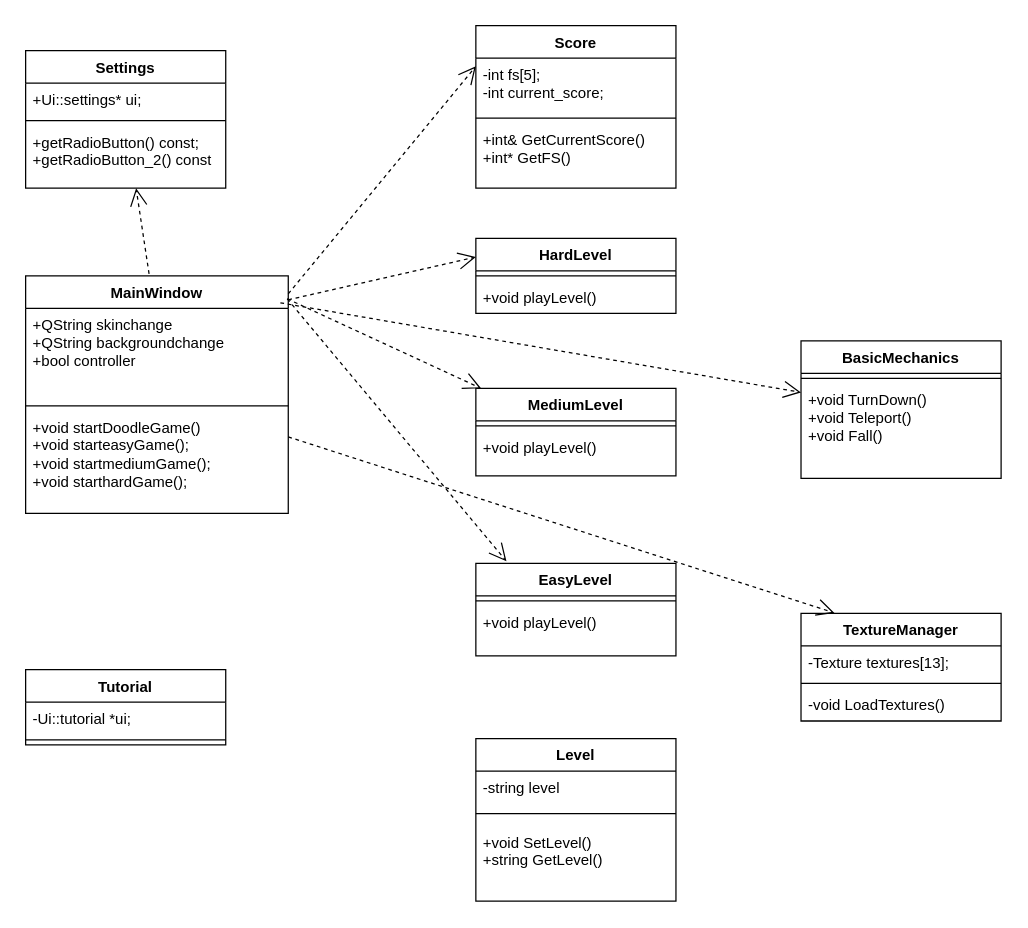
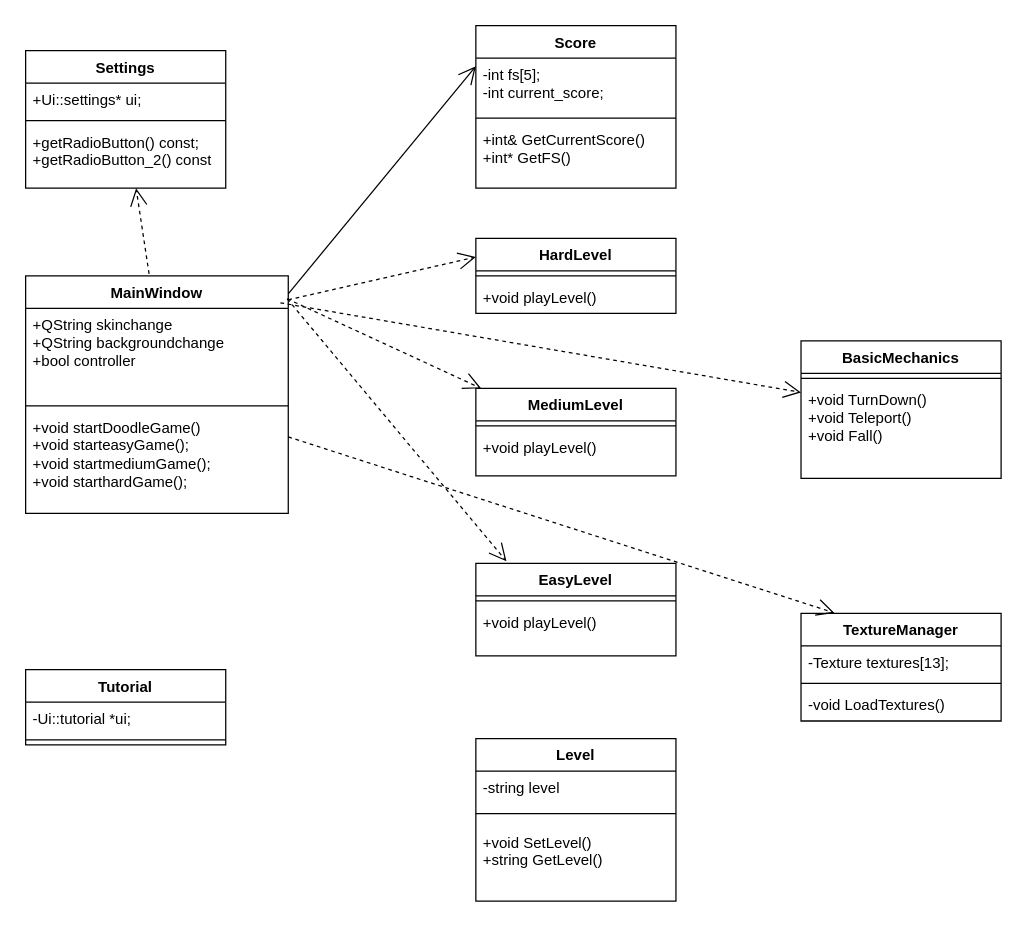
- <mxCell id="31" value="" style="endArrow=open;endSize=12;dashed=1;html=1;rounded=0;exitX=1;exitY=0.076;exitDx=0;exitDy=0;exitPerimeter=0;entryX=0;entryY=0.25;entryDx=0;entryDy=0;" edge="1" parent="1" source="5" target="13"><mxGeometry width="160" relative="1" as="geometry"><mxPoint x="350" y="340" as="sourcePoint" /><mxPoint x="510" y="340" as="targetPoint" /></mxGeometry></mxCell>
+ <mxCell id="31" value="" style="endArrow=open;endSize=12;dashed=0;html=1;rounded=0;exitX=1;exitY=0.076;exitDx=0;exitDy=0;exitPerimeter=0;entryX=0;entryY=0.25;entryDx=0;entryDy=0;" edge="1" parent="1" source="5" target="13"><mxGeometry width="160" relative="1" as="geometry"><mxPoint x="350" y="340" as="sourcePoint" /><mxPoint x="510" y="340" as="targetPoint" /></mxGeometry></mxCell>
